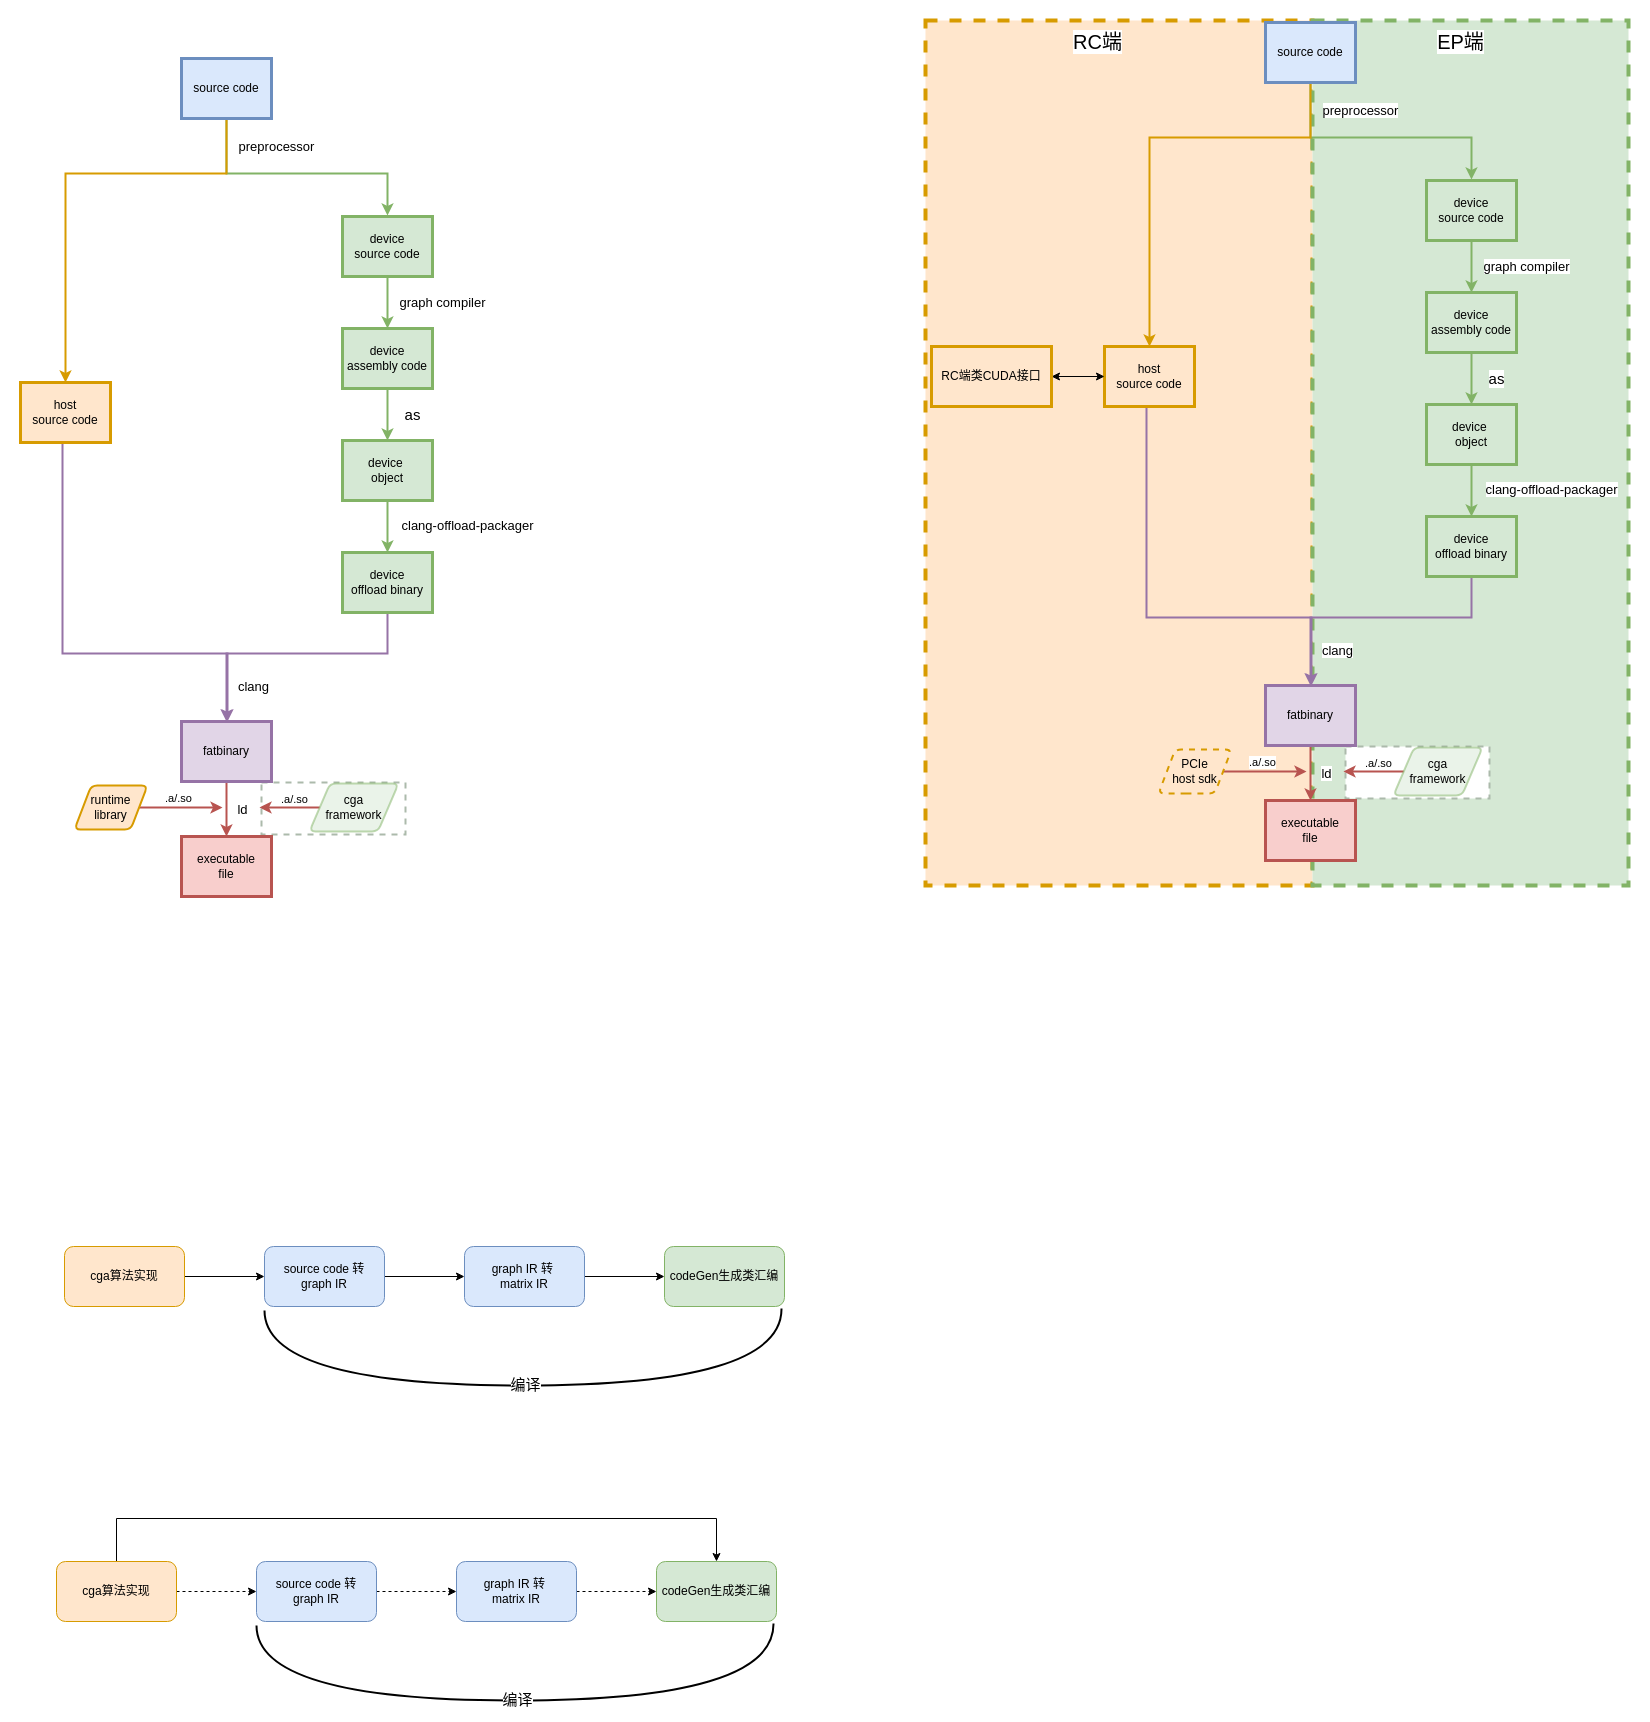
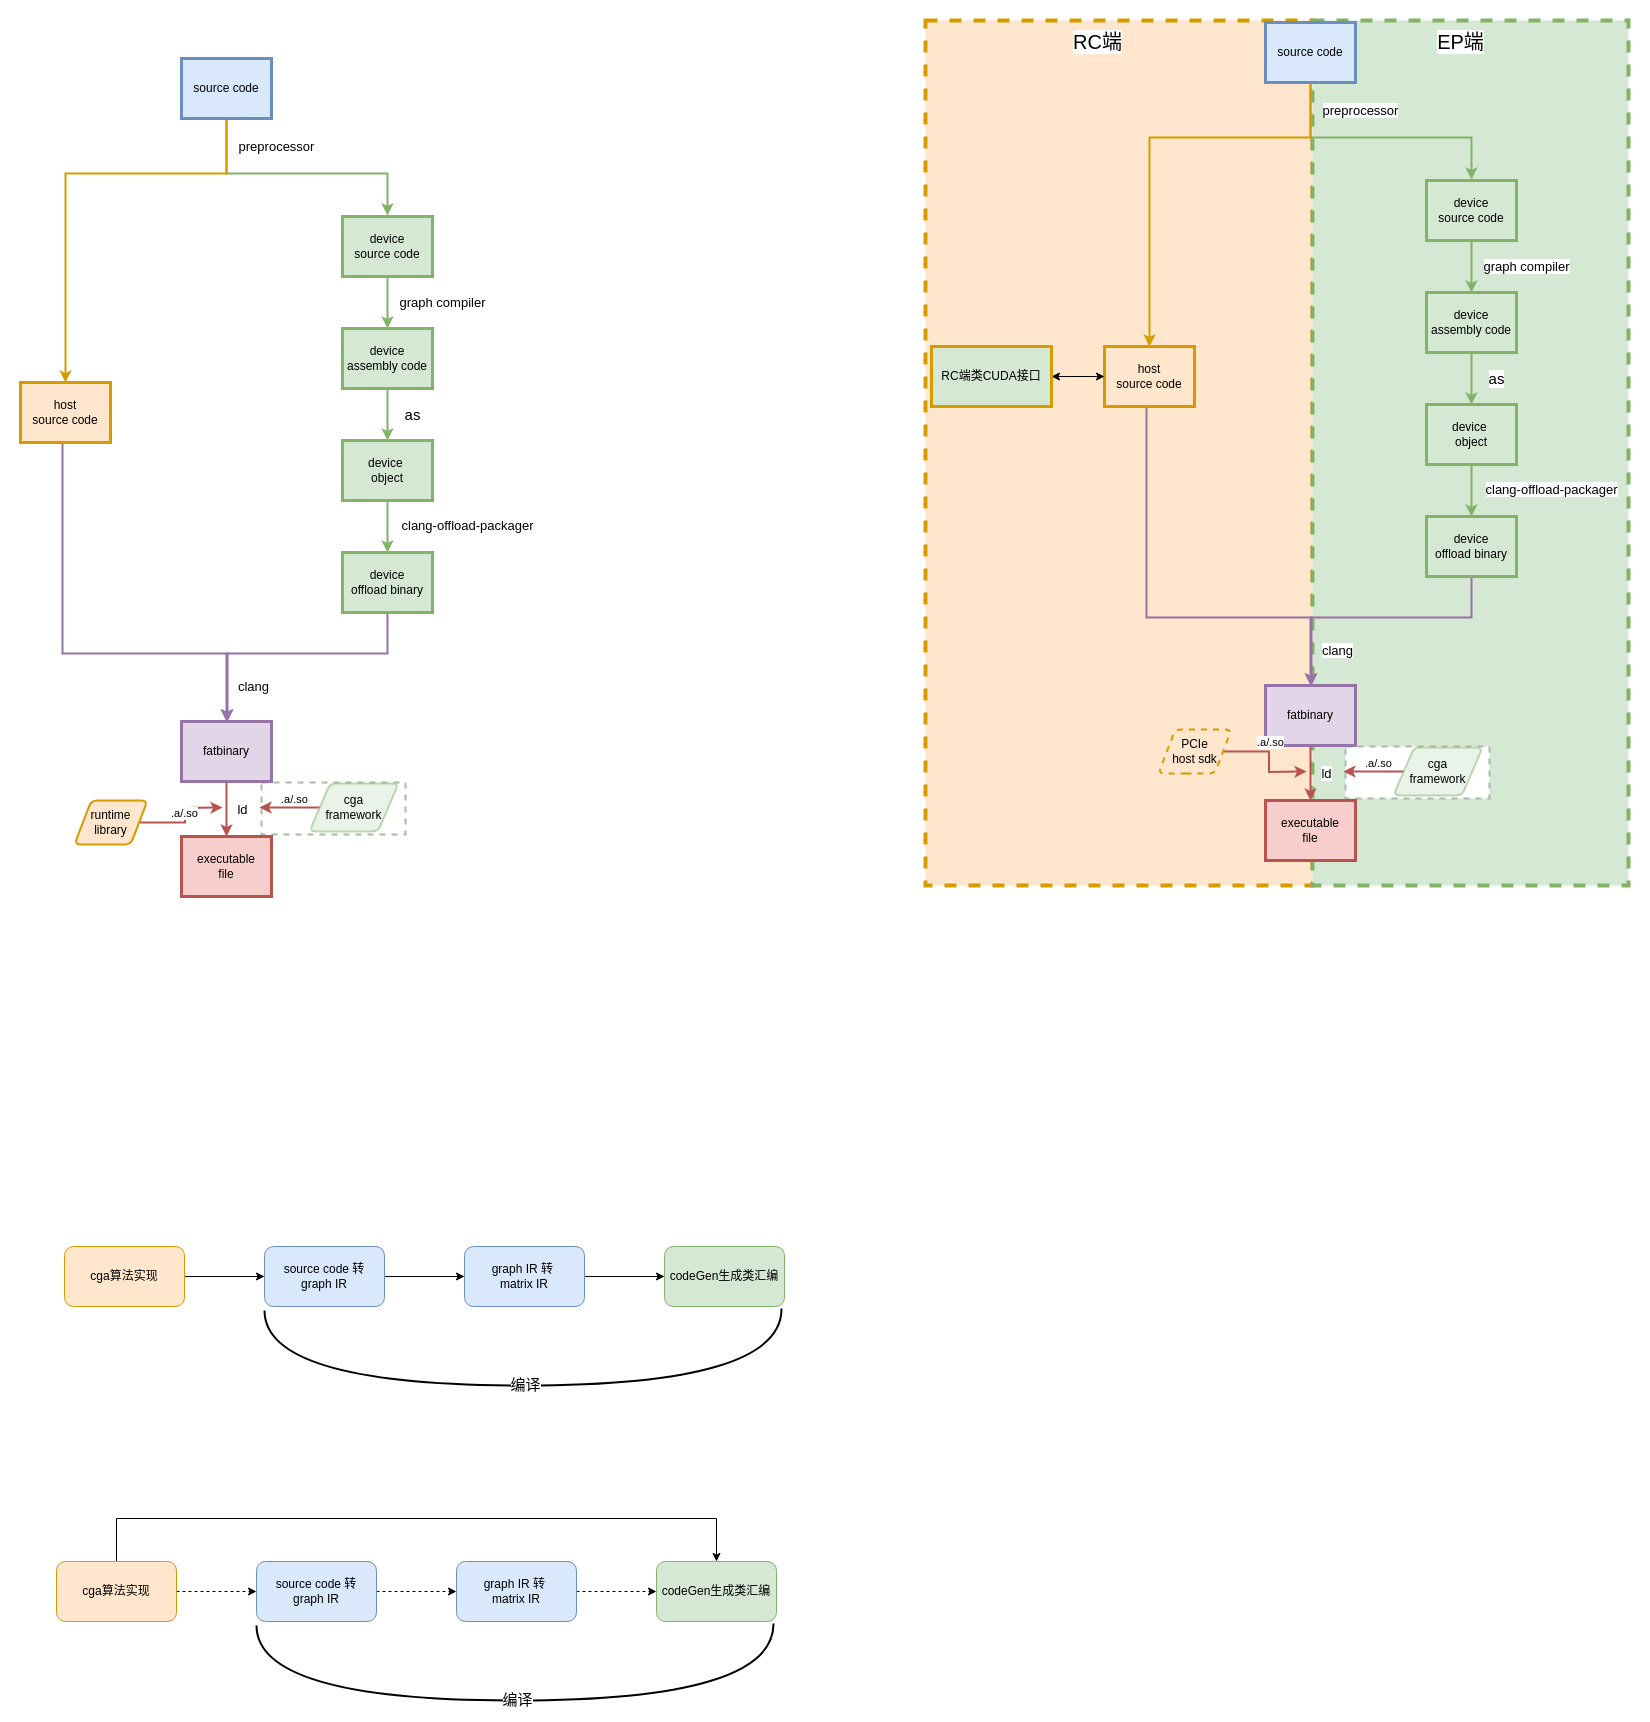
- <mxCell id="82" value="RC端类CUDA接口" style="whiteSpace=wrap;html=1;fillColor=#ffe6cc;strokeColor=#d79b00;fontStyle=0;strokeWidth=3;" vertex="1" parent="1"><mxGeometry x="931" y="346" width="120" height="60" as="geometry" /></mxCell>
+ <mxCell id="82" value="RC端类CUDA接口" style="whiteSpace=wrap;html=1;fillColor=#d5e8d4;strokeColor=#d79b00;fontStyle=0;strokeWidth=3;" vertex="1" parent="1"><mxGeometry x="931" y="346" width="120" height="60" as="geometry" /></mxCell>
- <mxCell id="77" value="PCIe &lt;br&gt;host sdk" style="shape=parallelogram;html=1;strokeWidth=2;perimeter=parallelogramPerimeter;whiteSpace=wrap;rounded=1;arcSize=12;size=0.23;fillColor=#ffe6cc;strokeColor=#d79b00;shadow=0;dashed=1;" vertex="1" parent="1"><mxGeometry x="1158" y="749" width="73" height="44" as="geometry" /></mxCell>
+ <mxCell id="77" value="PCIe &lt;br&gt;host sdk" style="shape=parallelogram;html=1;strokeWidth=2;perimeter=parallelogramPerimeter;whiteSpace=wrap;rounded=1;arcSize=12;size=0.23;fillColor=#ffe6cc;strokeColor=#d79b00;shadow=0;dashed=1;" vertex="1" parent="1"><mxGeometry x="1158" y="729" width="73" height="44" as="geometry" /></mxCell>
- <mxCell id="29" value="runtime &lt;br&gt;library" style="shape=parallelogram;html=1;strokeWidth=2;perimeter=parallelogramPerimeter;whiteSpace=wrap;rounded=1;arcSize=12;size=0.23;fillColor=#ffe6cc;strokeColor=#d79b00;" parent="1" vertex="1"><mxGeometry x="74" y="785" width="73" height="44" as="geometry" /></mxCell>
+ <mxCell id="29" value="runtime &lt;br&gt;library" style="shape=parallelogram;html=1;strokeWidth=2;perimeter=parallelogramPerimeter;whiteSpace=wrap;rounded=1;arcSize=12;size=0.23;fillColor=#ffe6cc;strokeColor=#d79b00;" parent="1" vertex="1"><mxGeometry x="74" y="800" width="73" height="44" as="geometry" /></mxCell>
